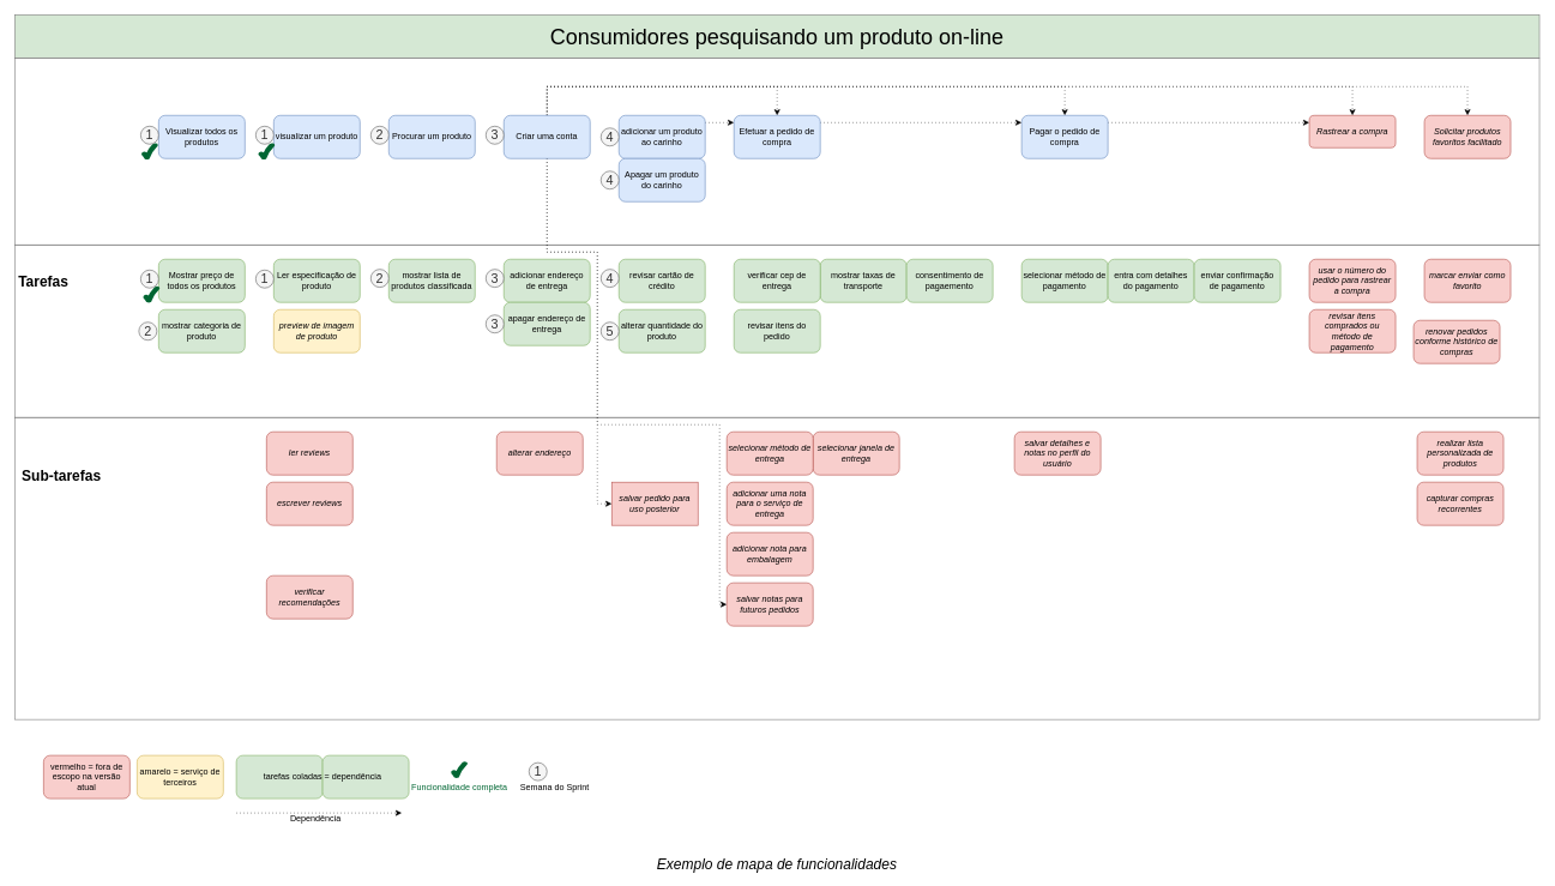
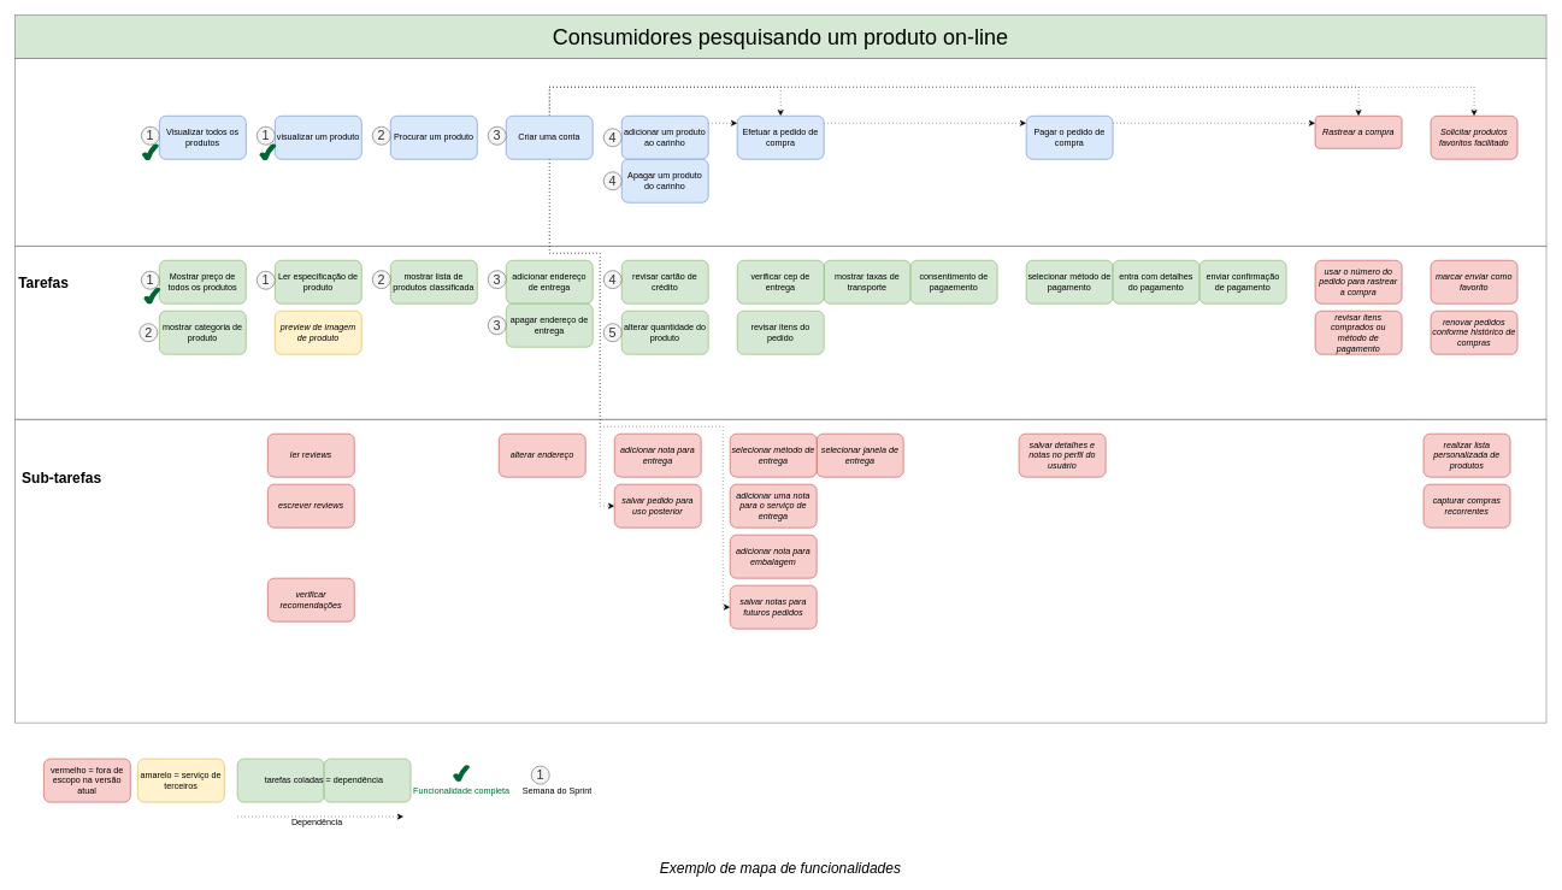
- <mxCell id="13" style="edgeStyle=orthogonalEdgeStyle;rounded=0;orthogonalLoop=1;jettySize=auto;html=1;dashed=1;dashPattern=1 4;" parent="1" source="40" target="31" edge="1"><mxGeometry relative="1" as="geometry"><Array as="points"><mxPoint x="760" y="120" /><mxPoint x="1480" y="120" /></Array></mxGeometry></mxCell>
- <mxCell id="52" value="renovar pedidos conforme histórico de compras" style="rounded=1;whiteSpace=wrap;html=1;fillColor=#f8cecc;strokeColor=#b85450;fontStyle=2" parent="1" vertex="1"><mxGeometry x="1965" y="445" width="120" height="60" as="geometry" /></mxCell>
+ <mxCell id="52" value="renovar pedidos conforme histórico de compras" style="rounded=1;whiteSpace=wrap;html=1;fillColor=#f8cecc;strokeColor=#b85450;fontStyle=2" parent="1" vertex="1"><mxGeometry x="1980" y="430" width="120" height="60" as="geometry" /></mxCell>
+ <mxCell id="26" value="adicionar nota para entrega" style="rounded=1;whiteSpace=wrap;html=1;fillColor=#f8cecc;strokeColor=#b85450;fontStyle=2" parent="1" vertex="1"><mxGeometry x="850" y="600" width="120" height="60" as="geometry" /></mxCell>
- <mxCell id="39" value="salvar pedido para uso posterior" style="whiteSpace=wrap;html=1;fillColor=#f8cecc;strokeColor=#b85450;fontStyle=2;rounded=0;" parent="1" vertex="1"><mxGeometry x="850" y="670" width="120" height="60" as="geometry" /></mxCell>
+ <mxCell id="39" value="salvar pedido para uso posterior" style="rounded=1;whiteSpace=wrap;html=1;fillColor=#f8cecc;strokeColor=#b85450;fontStyle=2" parent="1" vertex="1"><mxGeometry x="850" y="670" width="120" height="60" as="geometry" /></mxCell>
